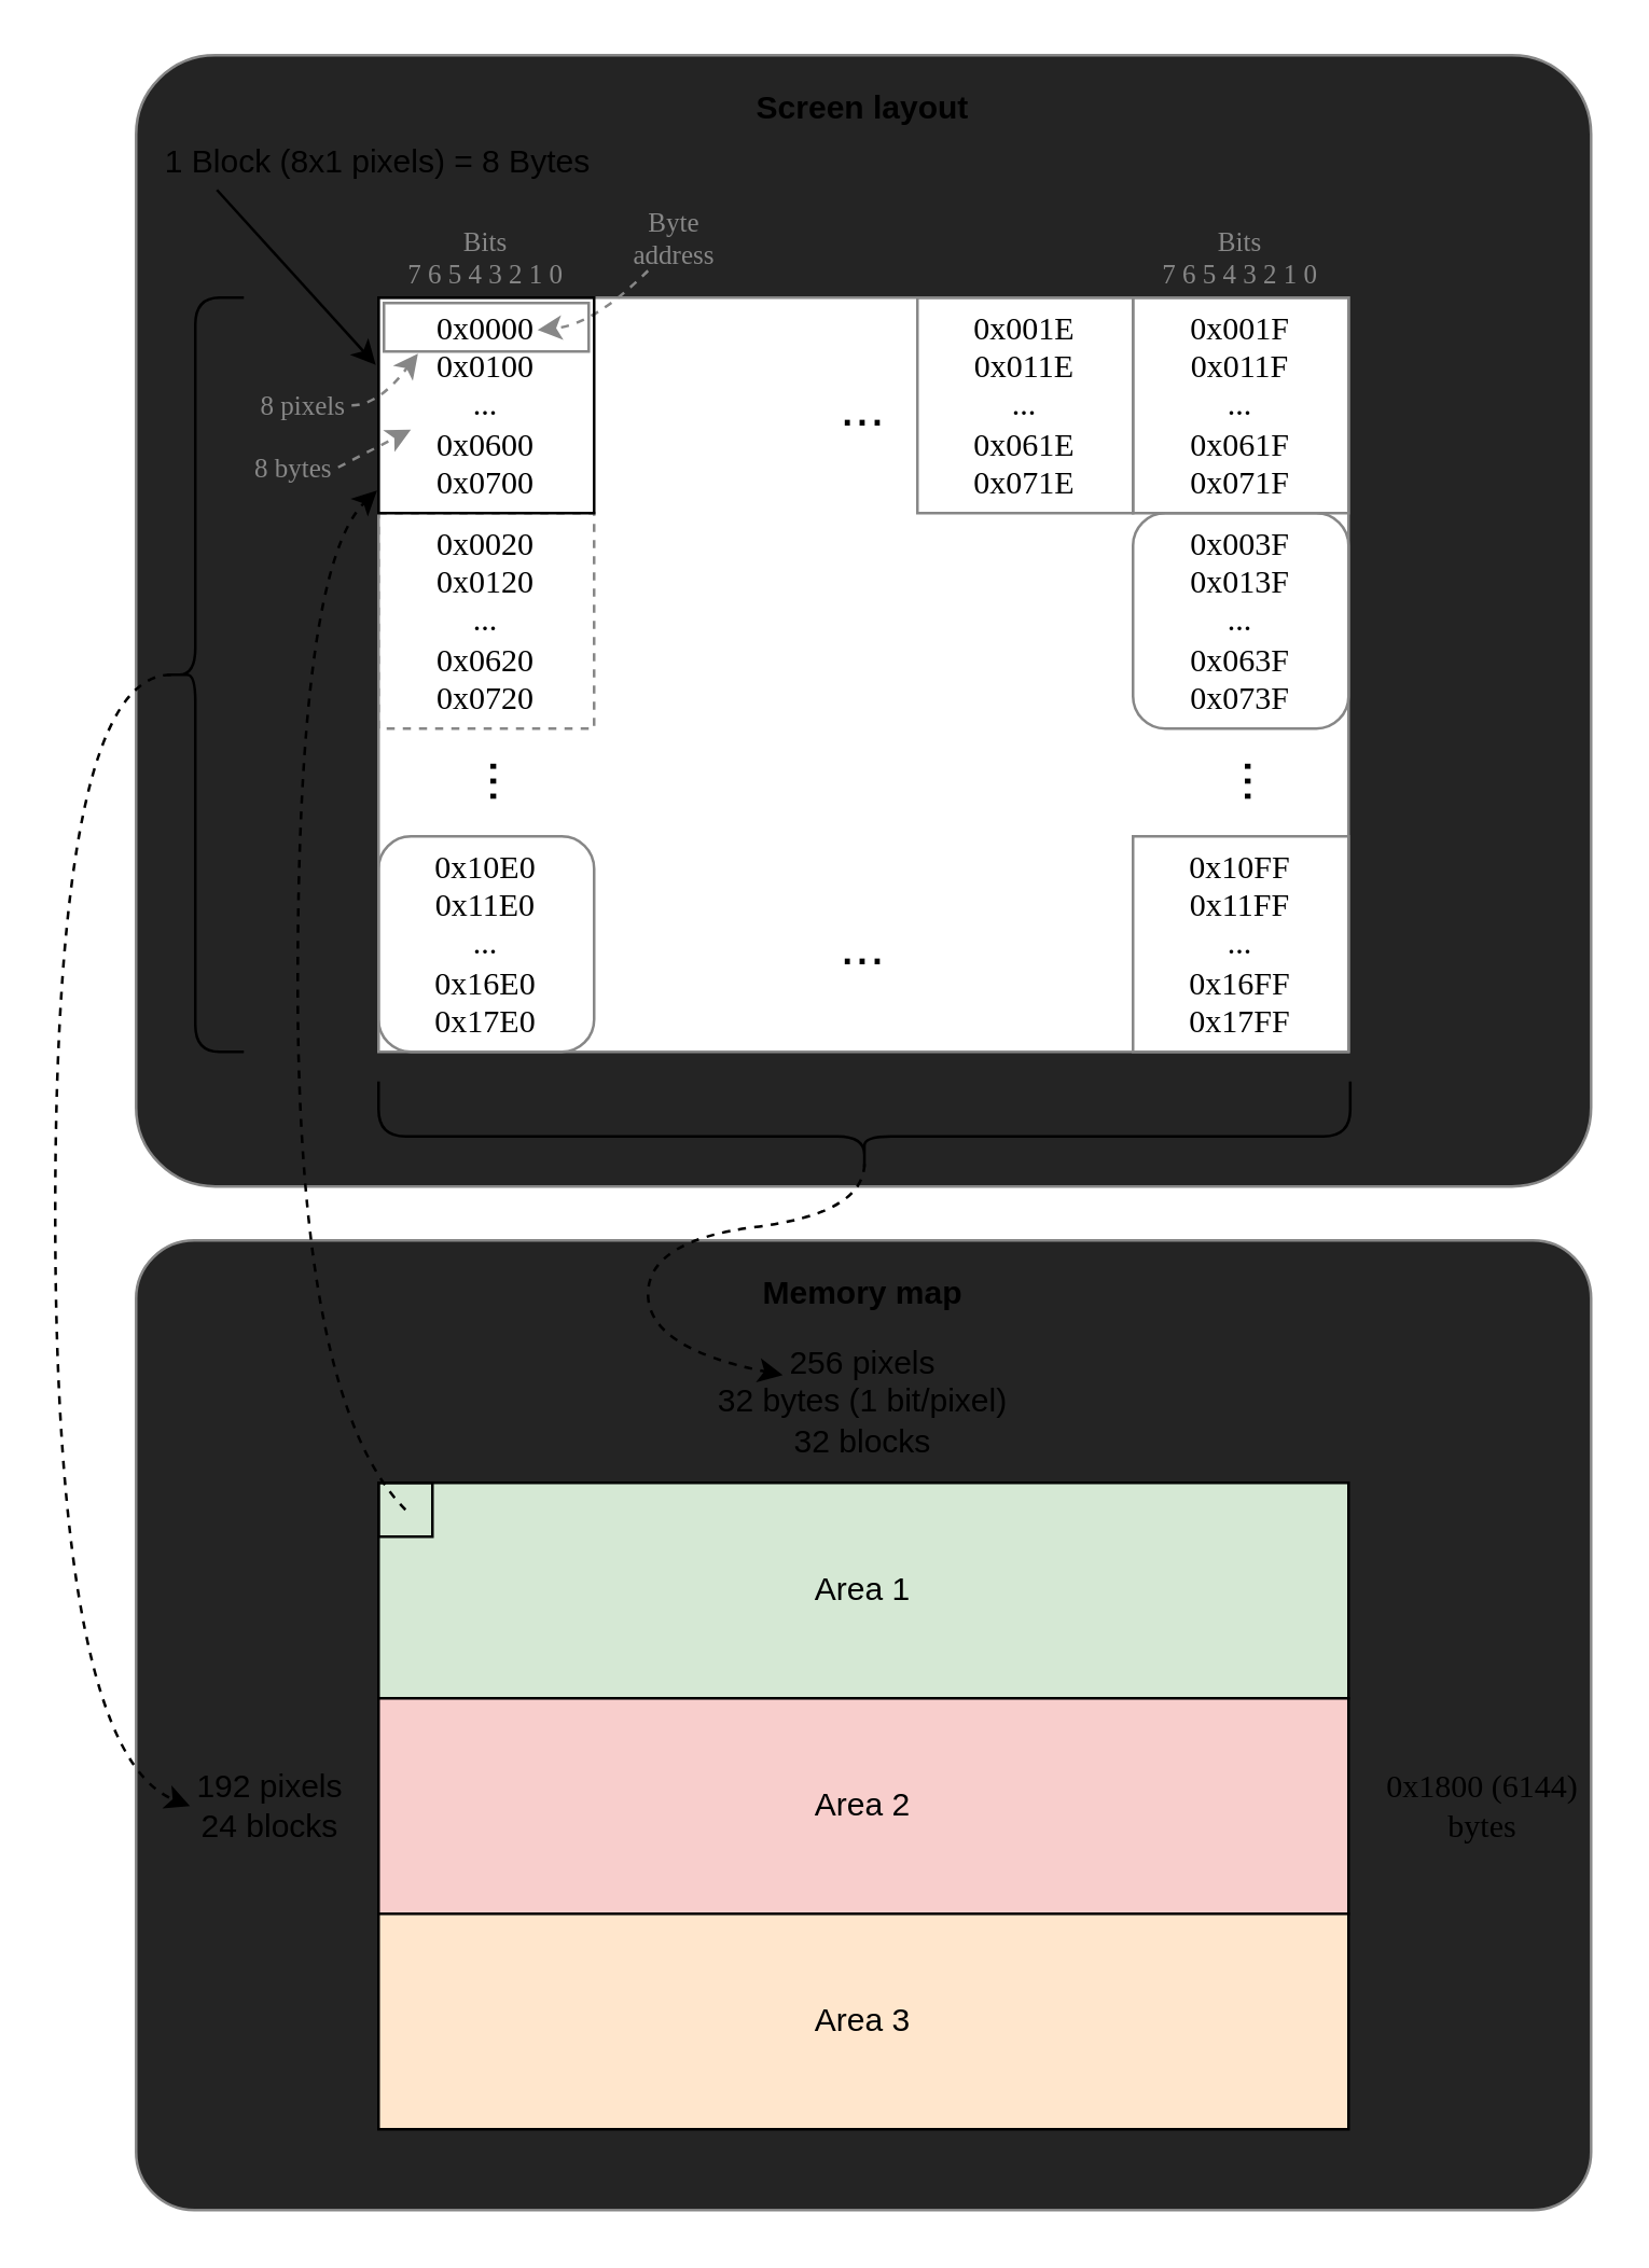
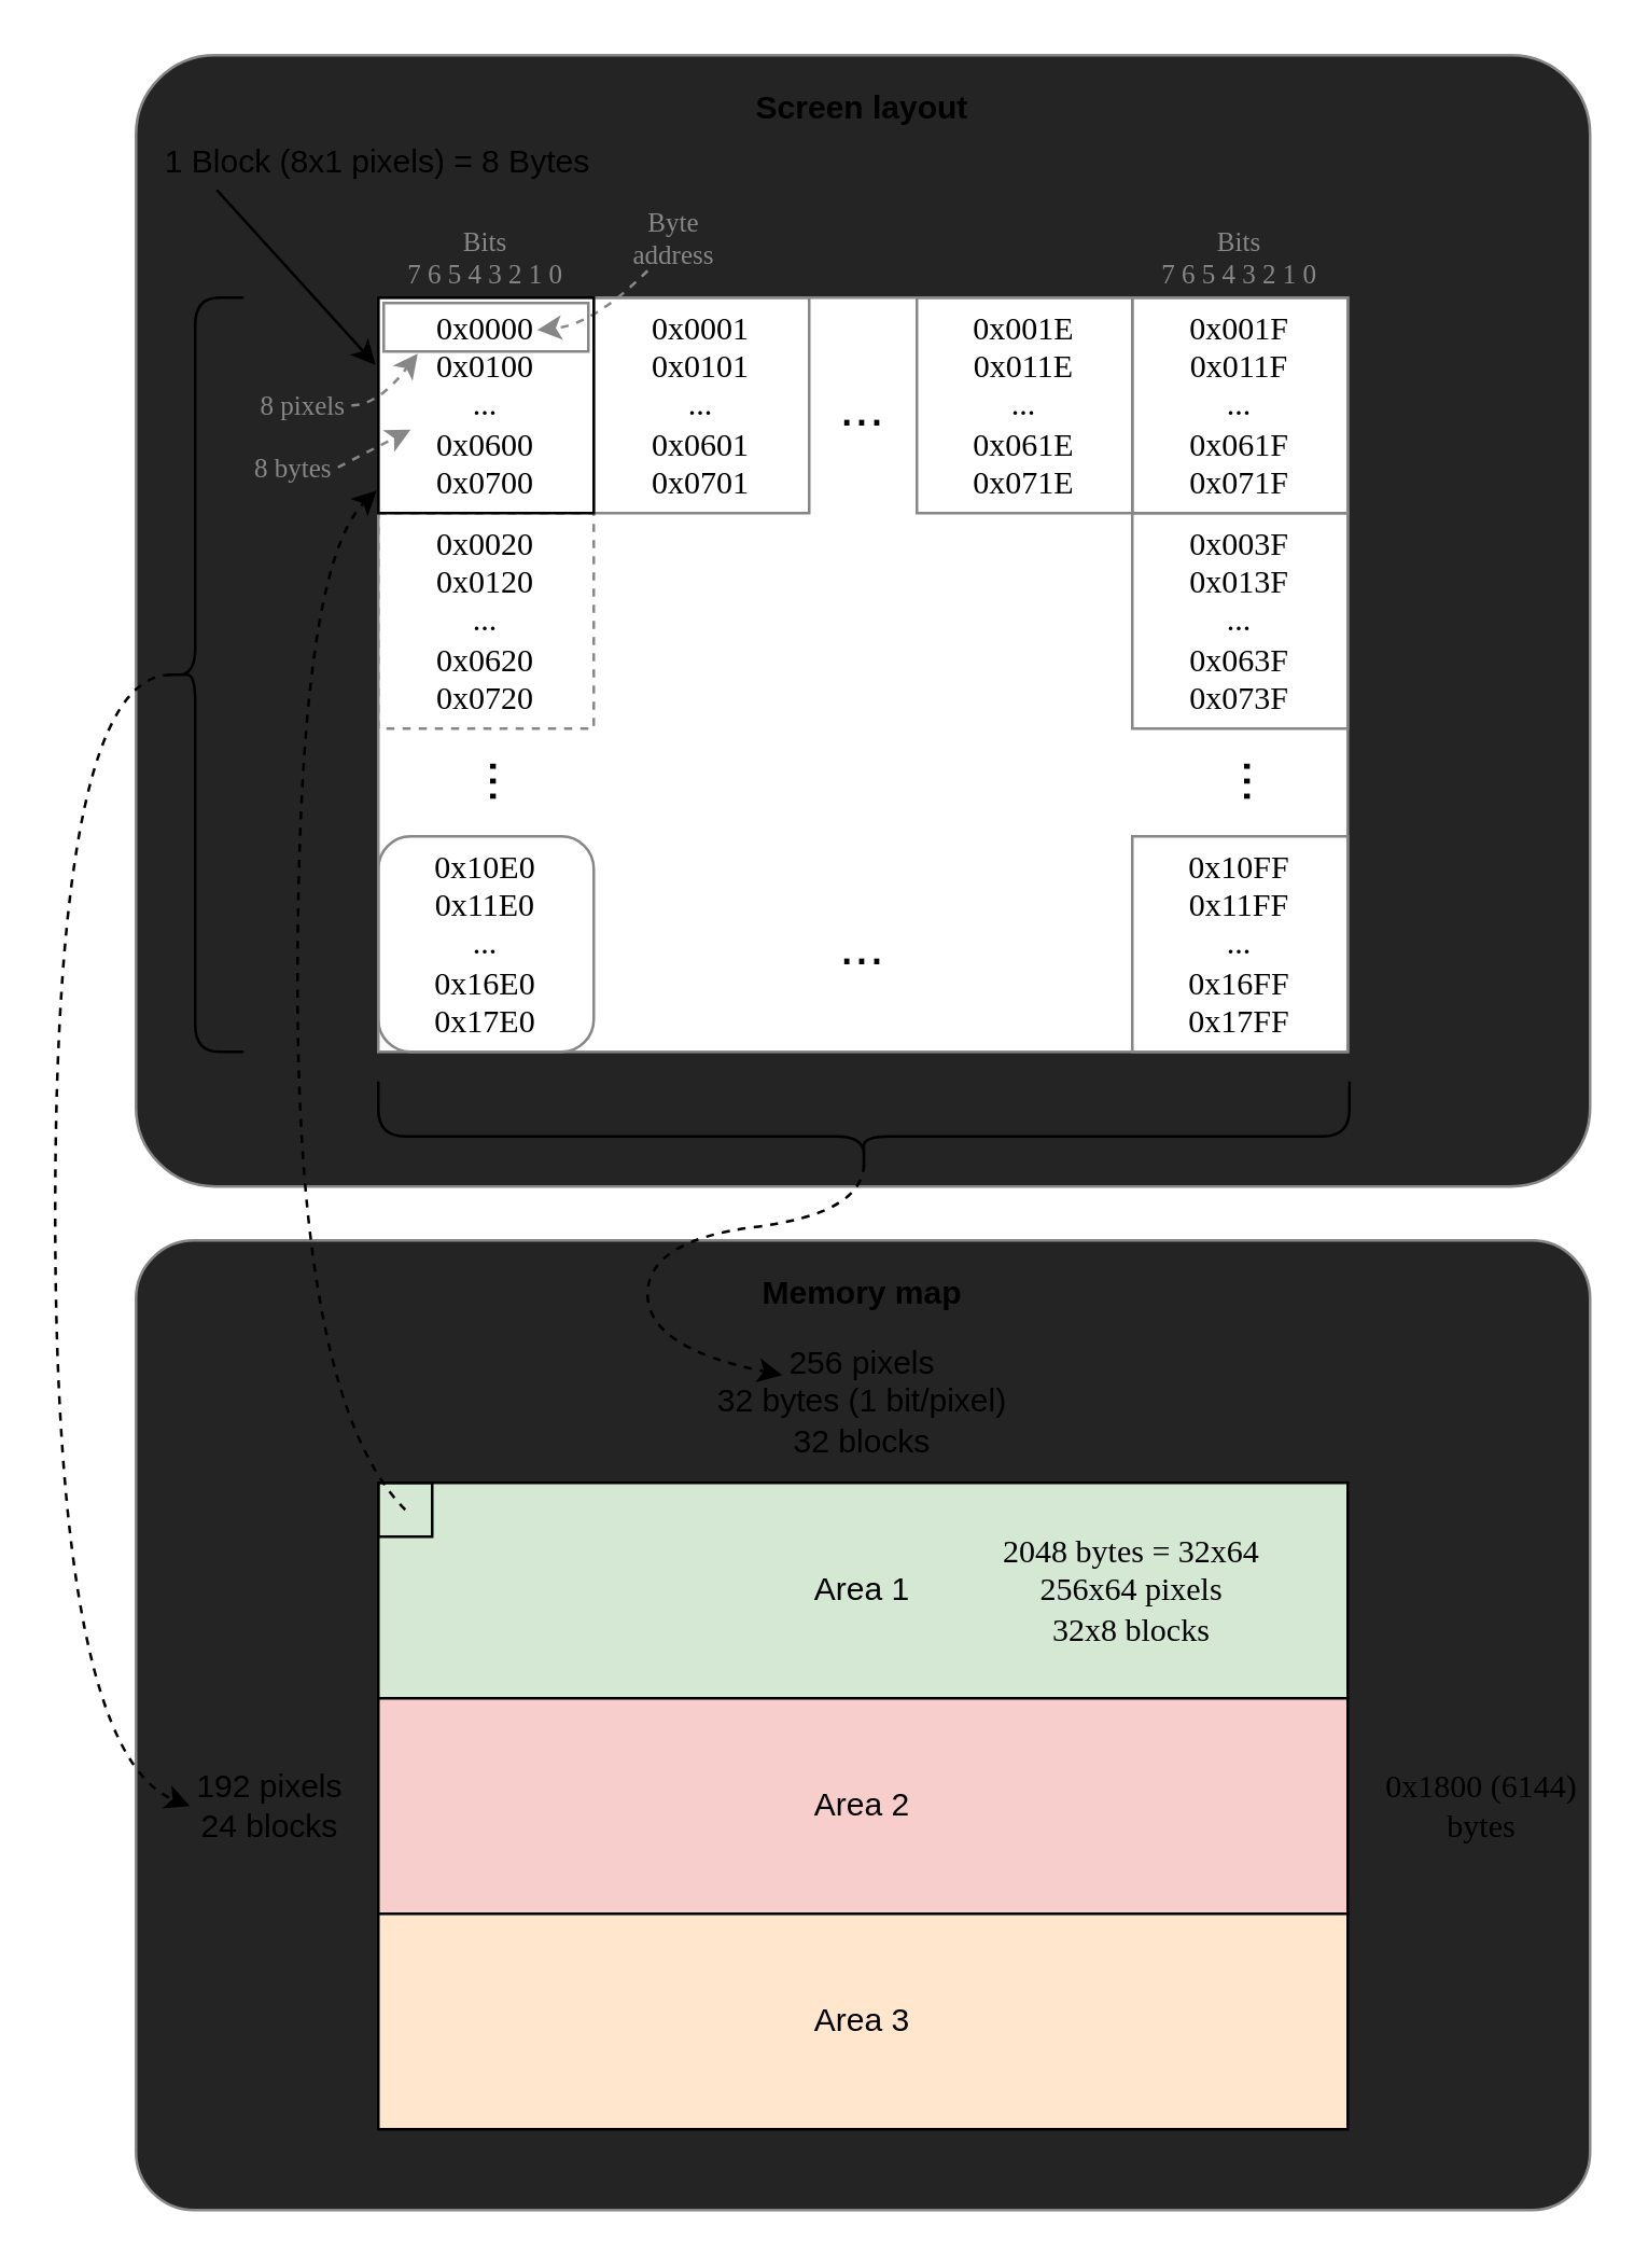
+ <mxCell id="17" value="&lt;span&gt;0x0001&lt;/span&gt;&lt;br&gt;&lt;span&gt;0x0101&lt;/span&gt;&lt;br&gt;&lt;span&gt;...&lt;/span&gt;&lt;br&gt;&lt;span&gt;0x0601&lt;/span&gt;&lt;br&gt;&lt;span&gt;0x0701&lt;/span&gt;" style="rounded=0;whiteSpace=wrap;html=1;fillColor=none;fontFamily=Ubuntu Mono;strokeColor=#878787;" parent="1" vertex="1"><mxGeometry x="220" y="110" width="80" height="80" as="geometry" /></mxCell>
- <mxCell id="41" value="&lt;span&gt;0x003F&lt;/span&gt;&lt;br&gt;&lt;span&gt;0x013&lt;/span&gt;F&lt;br&gt;&lt;span&gt;...&lt;/span&gt;&lt;br&gt;&lt;span&gt;0x063&lt;/span&gt;F&lt;br&gt;&lt;span&gt;0x073&lt;/span&gt;F" style="whiteSpace=wrap;html=1;fillColor=none;fontFamily=Ubuntu Mono;strokeColor=#878787;rounded=1;" vertex="1" parent="1"><mxGeometry x="420" y="190" width="80" height="80" as="geometry" /></mxCell>
+ <mxCell id="41" value="&lt;span&gt;0x003F&lt;/span&gt;&lt;br&gt;&lt;span&gt;0x013&lt;/span&gt;F&lt;br&gt;&lt;span&gt;...&lt;/span&gt;&lt;br&gt;&lt;span&gt;0x063&lt;/span&gt;F&lt;br&gt;&lt;span&gt;0x073&lt;/span&gt;F" style="rounded=0;whiteSpace=wrap;html=1;fillColor=none;fontFamily=Ubuntu Mono;strokeColor=#878787;" vertex="1" parent="1"><mxGeometry x="420" y="190" width="80" height="80" as="geometry" /></mxCell>
+ <mxCell id="11" value="2048 bytes = 32x64&lt;br&gt;256x64 pixels&lt;br&gt;32x8 blocks" style="rounded=0;whiteSpace=wrap;html=1;strokeColor=none;fillColor=none;fontFamily=Ubuntu Mono;" parent="1" vertex="1"><mxGeometry x="340" y="550" width="160" height="80" as="geometry" /></mxCell>
